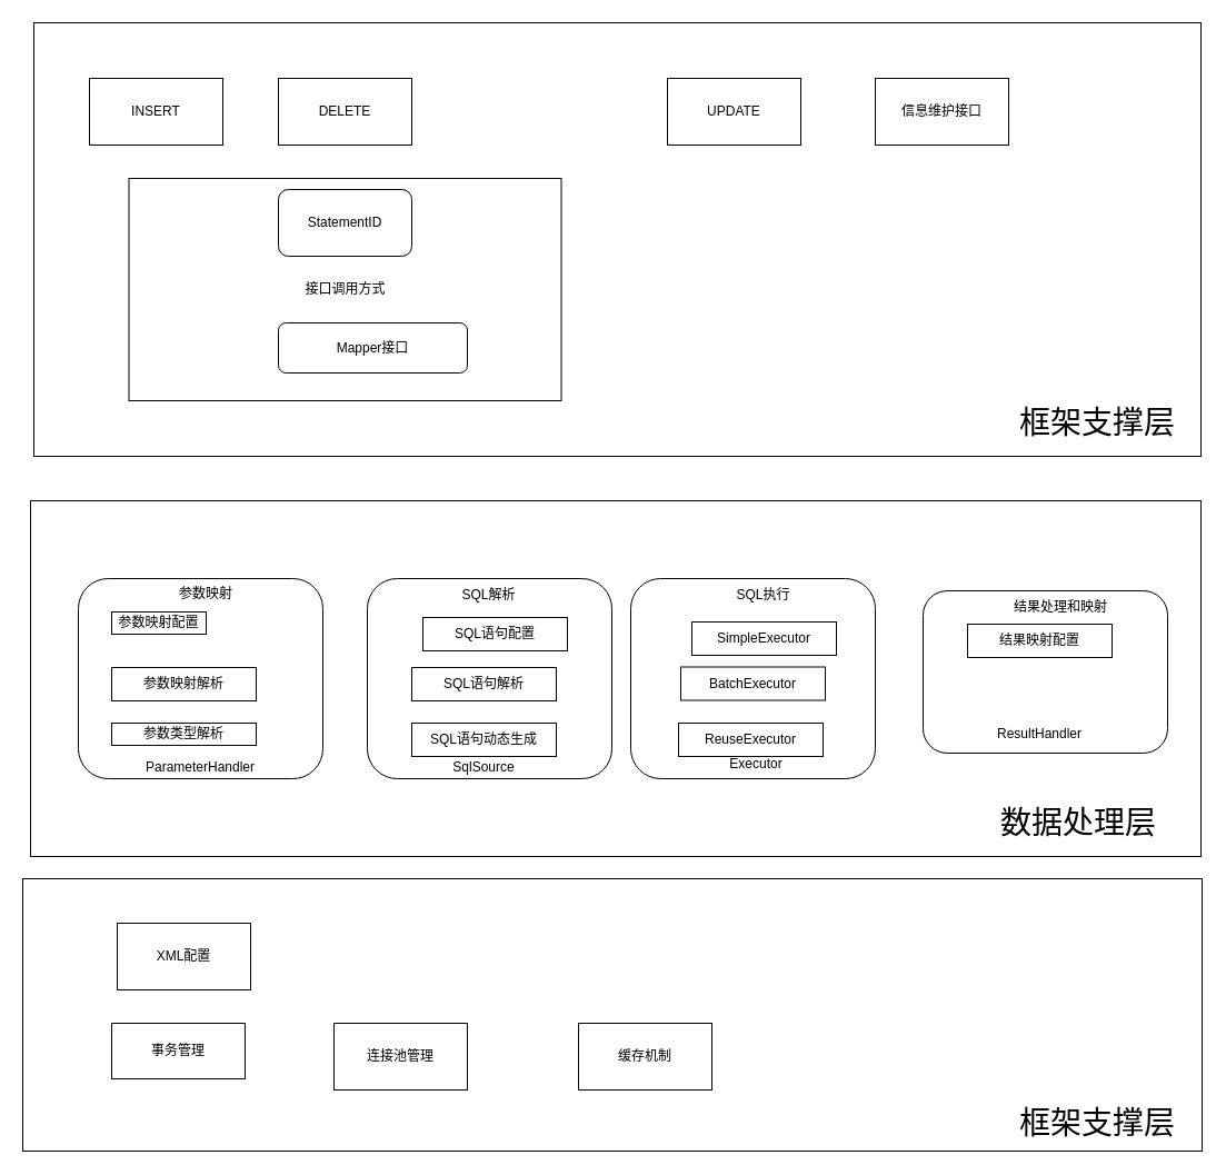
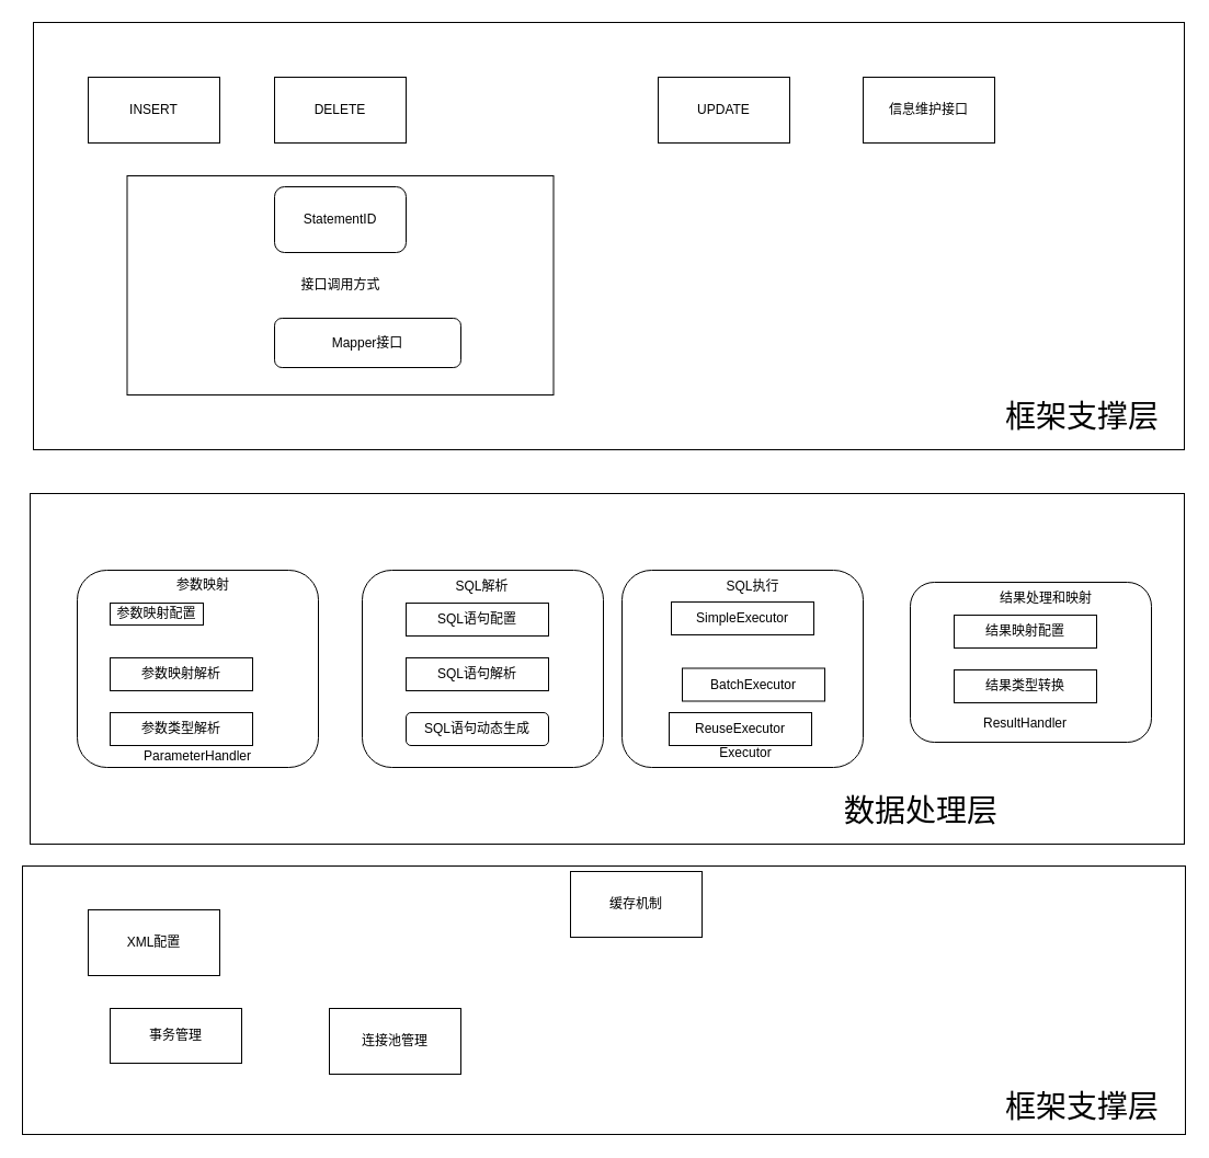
- <mxCell id="17" value="SQL语句配置" style="rounded=0;whiteSpace=wrap;html=1;" vertex="1" parent="1"><mxGeometry x="380" y="555" width="130" height="30" as="geometry" /></mxCell>
+ <mxCell id="17" value="SQL语句配置" style="rounded=0;whiteSpace=wrap;html=1;" vertex="1" parent="1"><mxGeometry x="370" y="550" width="130" height="30" as="geometry" /></mxCell>
- <mxCell id="21" value="SimpleExecutor" style="rounded=0;whiteSpace=wrap;html=1;" vertex="1" parent="1"><mxGeometry x="622" y="559" width="130" height="30" as="geometry" /></mxCell>
+ <mxCell id="21" value="SimpleExecutor" style="rounded=0;whiteSpace=wrap;html=1;" vertex="1" parent="1"><mxGeometry x="612" y="549" width="130" height="30" as="geometry" /></mxCell>
- <mxCell id="22" value="BatchExecutor" style="rounded=0;whiteSpace=wrap;html=1;" vertex="1" parent="1"><mxGeometry x="612" y="599.5" width="130" height="30" as="geometry" /></mxCell>
+ <mxCell id="22" value="BatchExecutor" style="rounded=0;whiteSpace=wrap;html=1;" vertex="1" parent="1"><mxGeometry x="622" y="609.5" width="130" height="30" as="geometry" /></mxCell>
+ <mxCell id="29" value="结果类型转换" style="rounded=0;whiteSpace=wrap;html=1;" vertex="1" parent="1"><mxGeometry x="870" y="611" width="130" height="30" as="geometry" /></mxCell>
- <mxCell id="16" value="参数类型解析" style="rounded=0;whiteSpace=wrap;html=1;" vertex="1" parent="1"><mxGeometry x="100" y="650" width="130" height="20" as="geometry" /></mxCell>
+ <mxCell id="16" value="参数类型解析" style="rounded=0;whiteSpace=wrap;html=1;" vertex="1" parent="1"><mxGeometry x="100" y="650" width="130" height="30" as="geometry" /></mxCell>
- <mxCell id="19" value="SQL语句动态生成" style="rounded=0;whiteSpace=wrap;html=1;" vertex="1" parent="1"><mxGeometry x="370" y="650" width="130" height="30" as="geometry" /></mxCell>
+ <mxCell id="19" value="SQL语句动态生成" style="whiteSpace=wrap;html=1;rounded=1;" vertex="1" parent="1"><mxGeometry x="370" y="650" width="130" height="30" as="geometry" /></mxCell>
- <mxCell id="32" value="SqlSource" style="text;html=1;strokeColor=none;fillColor=none;align=center;verticalAlign=middle;whiteSpace=wrap;rounded=0;" vertex="1" parent="1"><mxGeometry x="415" y="680" width="40" height="20" as="geometry" /></mxCell>
- <mxCell id="40" value="&lt;font style=&quot;font-size: 28px&quot;&gt;数据处理层&lt;/font&gt;" style="text;html=1;strokeColor=none;fillColor=none;align=center;verticalAlign=middle;whiteSpace=wrap;rounded=0;" vertex="1" parent="1"><mxGeometry x="887" y="730" width="166" height="20" as="geometry" /></mxCell>
+ <mxCell id="40" value="&lt;font style=&quot;font-size: 28px&quot;&gt;数据处理层&lt;/font&gt;" style="text;html=1;strokeColor=none;fillColor=none;align=center;verticalAlign=middle;whiteSpace=wrap;rounded=0;" vertex="1" parent="1"><mxGeometry x="757" y="730" width="166" height="20" as="geometry" /></mxCell>
- <mxCell id="35" value="XML配置" style="rounded=0;whiteSpace=wrap;html=1;" vertex="1" parent="1"><mxGeometry x="105" y="830" width="120" height="60" as="geometry" /></mxCell>
+ <mxCell id="35" value="XML配置" style="rounded=0;whiteSpace=wrap;html=1;" vertex="1" parent="1"><mxGeometry x="80" y="830" width="120" height="60" as="geometry" /></mxCell>
- <mxCell id="38" value="缓存机制" style="rounded=0;whiteSpace=wrap;html=1;" vertex="1" parent="1"><mxGeometry x="520" y="920" width="120" height="60" as="geometry" /></mxCell>
+ <mxCell id="38" value="缓存机制" style="rounded=0;whiteSpace=wrap;html=1;" vertex="1" parent="1"><mxGeometry x="520" y="795" width="120" height="60" as="geometry" /></mxCell>
